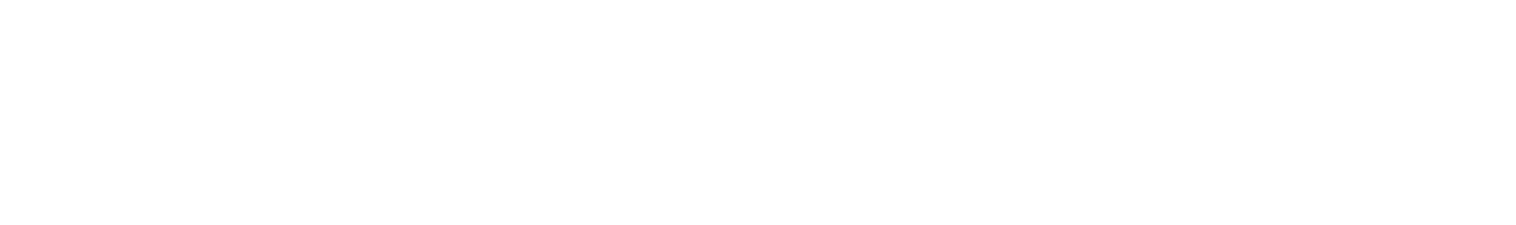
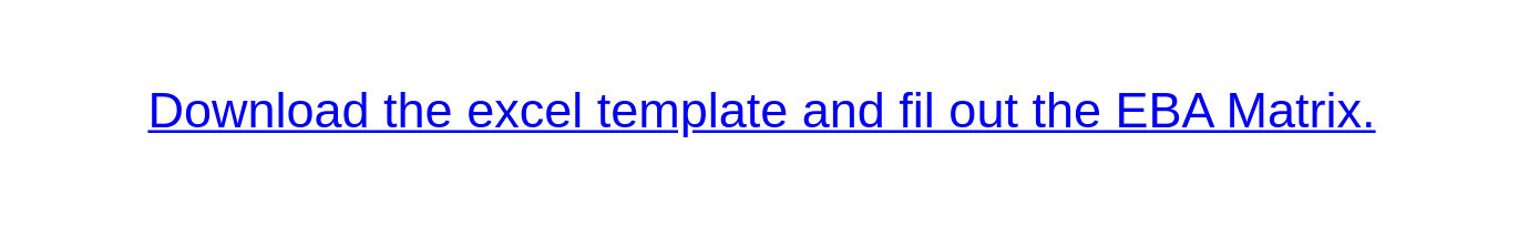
+ <mxCell id="2" value="&lt;a href=&quot;https://github.com/bryan-nice/dimensional-model-workbook/blob/master/document/excel/dimensional_model_workbook.xlsx&quot;&gt;Download the excel template and fil out the EBA Matrix.&lt;/a&gt;" style="text;html=1;strokeColor=none;fillColor=none;align=center;verticalAlign=middle;whiteSpace=wrap;overflow=hidden;fontSize=18;" vertex="1" parent="1"><mxGeometry x="20" y="20" width="510" height="40" as="geometry" /></mxCell>
